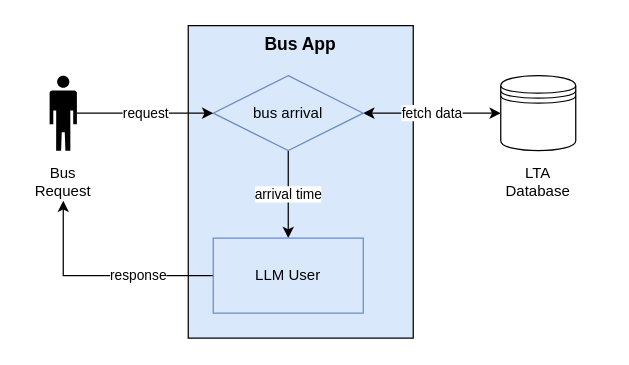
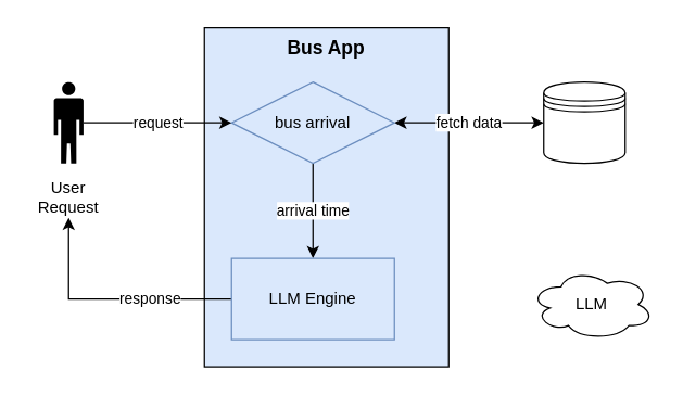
- <mxCell id="7" value="Bus Request" style="text;html=1;align=center;verticalAlign=middle;whiteSpace=wrap;rounded=0;" vertex="1" parent="6"><mxGeometry y="70" width="60" height="30" as="geometry" /></mxCell>
+ <mxCell id="7" value="User Request" style="text;html=1;align=center;verticalAlign=middle;whiteSpace=wrap;rounded=0;" vertex="1" parent="6"><mxGeometry y="70" width="60" height="30" as="geometry" /></mxCell>
- <mxCell id="12" value="LTA Database" style="text;html=1;align=center;verticalAlign=middle;whiteSpace=wrap;rounded=0;" vertex="1" parent="10"><mxGeometry y="70" width="60" height="30" as="geometry" /></mxCell>
- <mxCell id="14" value="LLM User" style="rounded=0;whiteSpace=wrap;html=1;fillColor=#dae8fc;strokeColor=#6c8ebf;" vertex="1" parent="1"><mxGeometry x="170" y="190" width="120" height="60" as="geometry" /></mxCell>
+ <mxCell id="14" value="LLM Engine" style="rounded=0;whiteSpace=wrap;html=1;fillColor=#dae8fc;strokeColor=#6c8ebf;" vertex="1" parent="1"><mxGeometry x="170" y="190" width="120" height="60" as="geometry" /></mxCell>
+ <mxCell id="15" value="LLM" style="ellipse;shape=cloud;whiteSpace=wrap;html=1;" vertex="1" parent="1"><mxGeometry x="390" y="198" width="91" height="52" as="geometry" /></mxCell>
